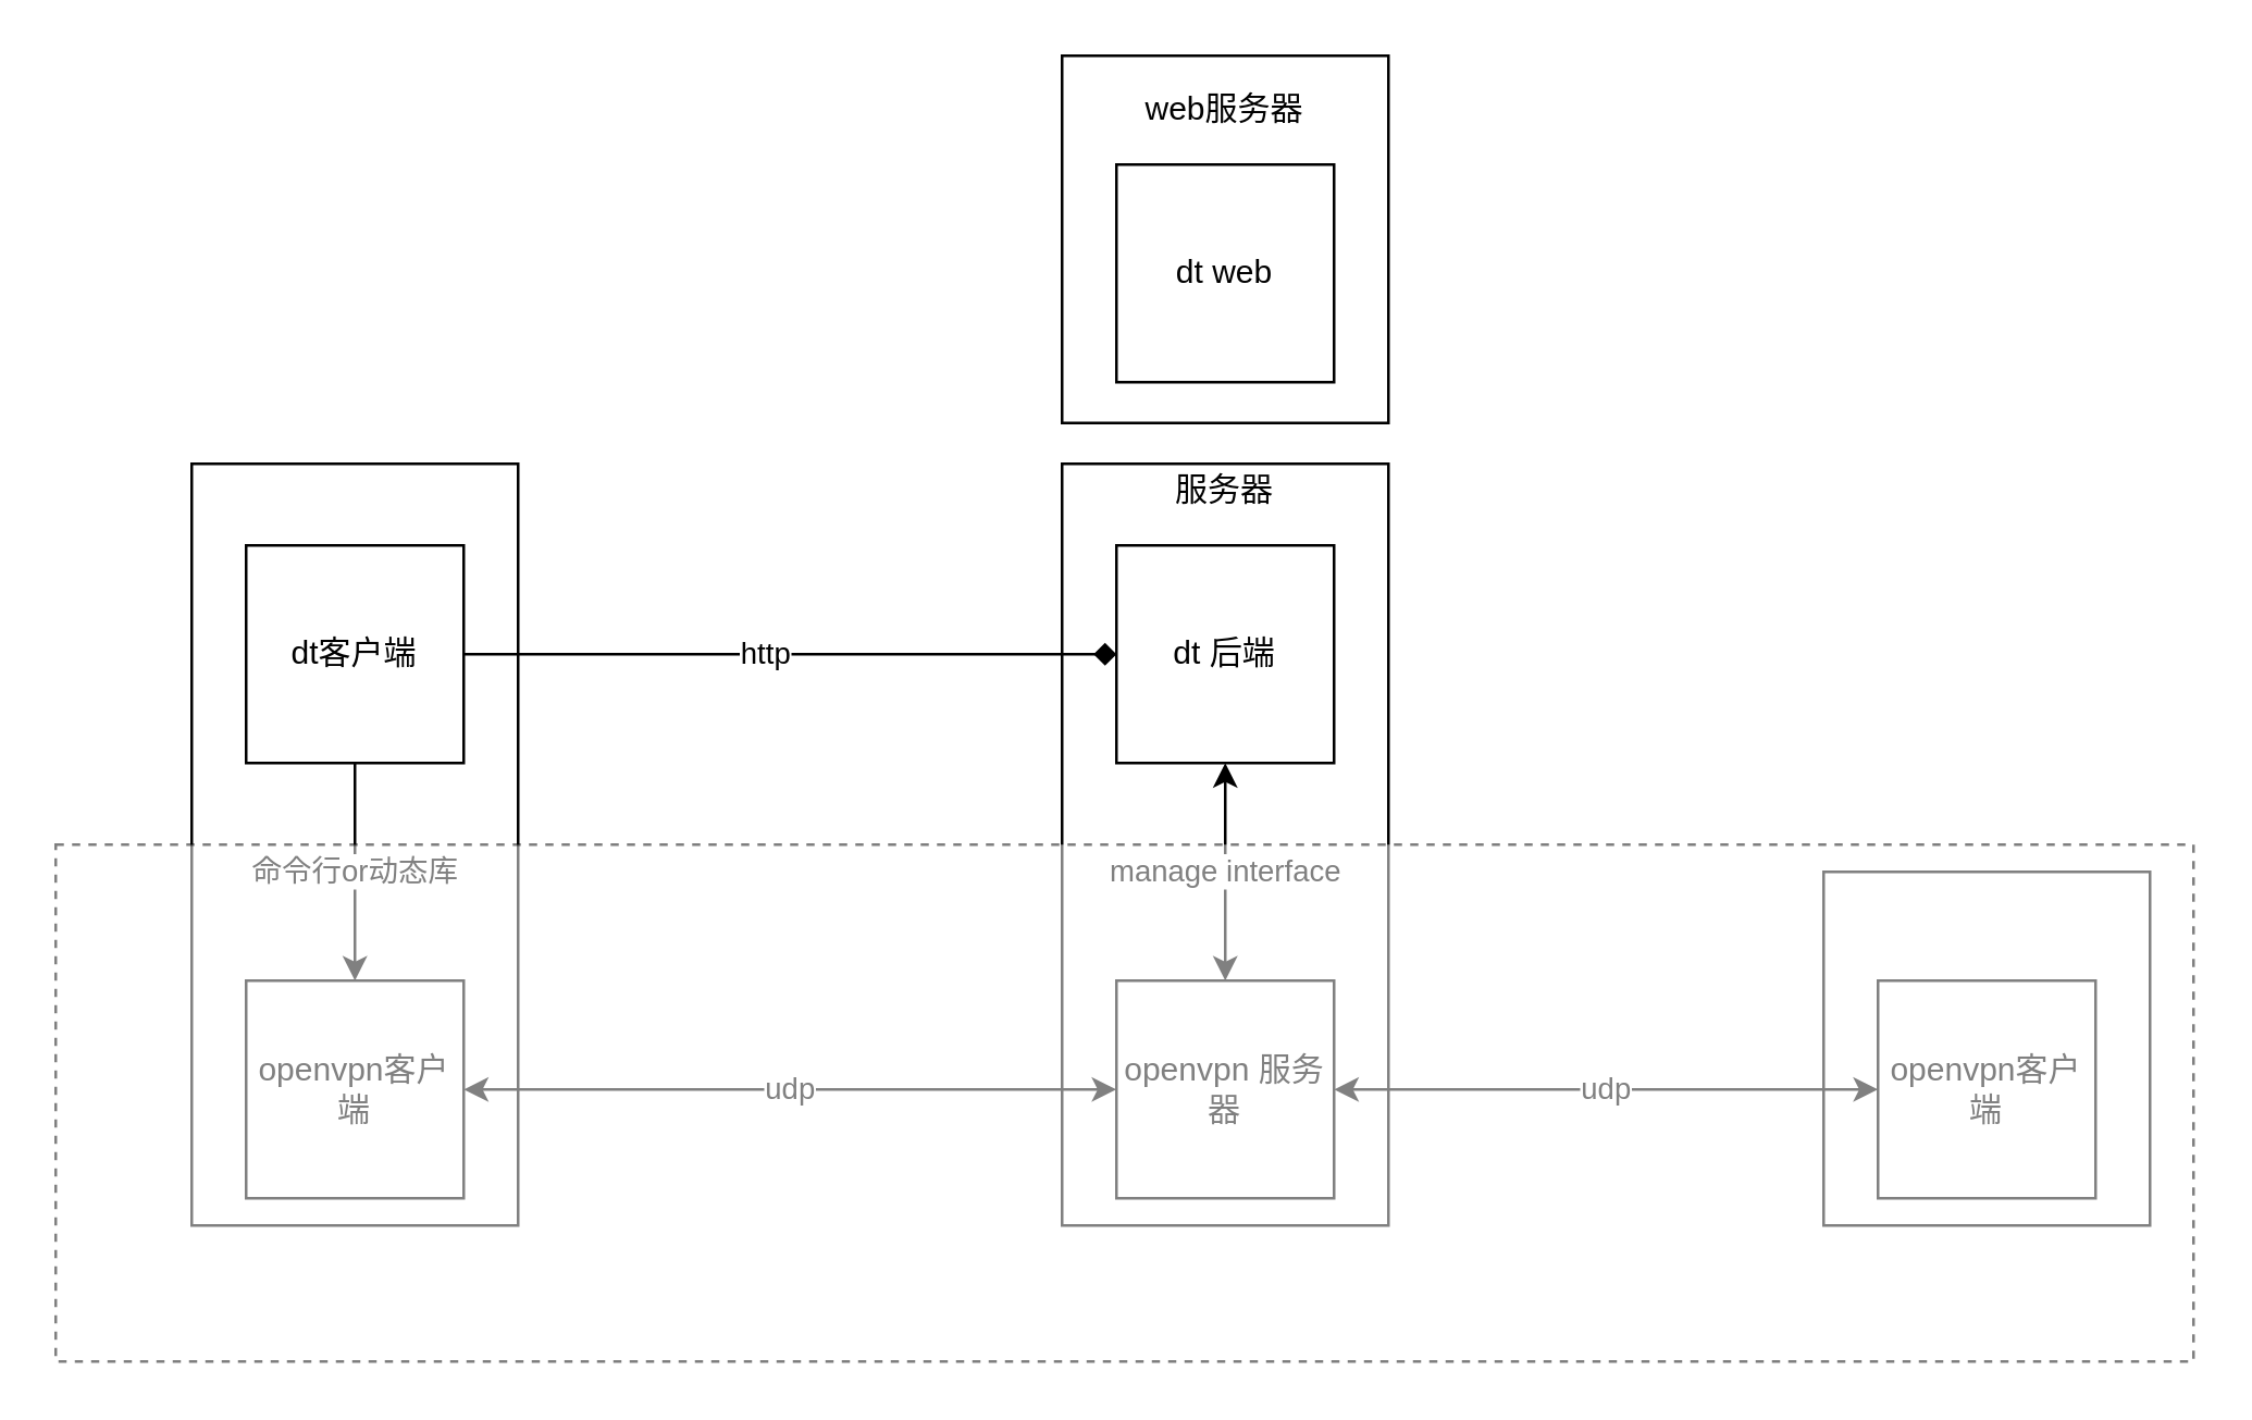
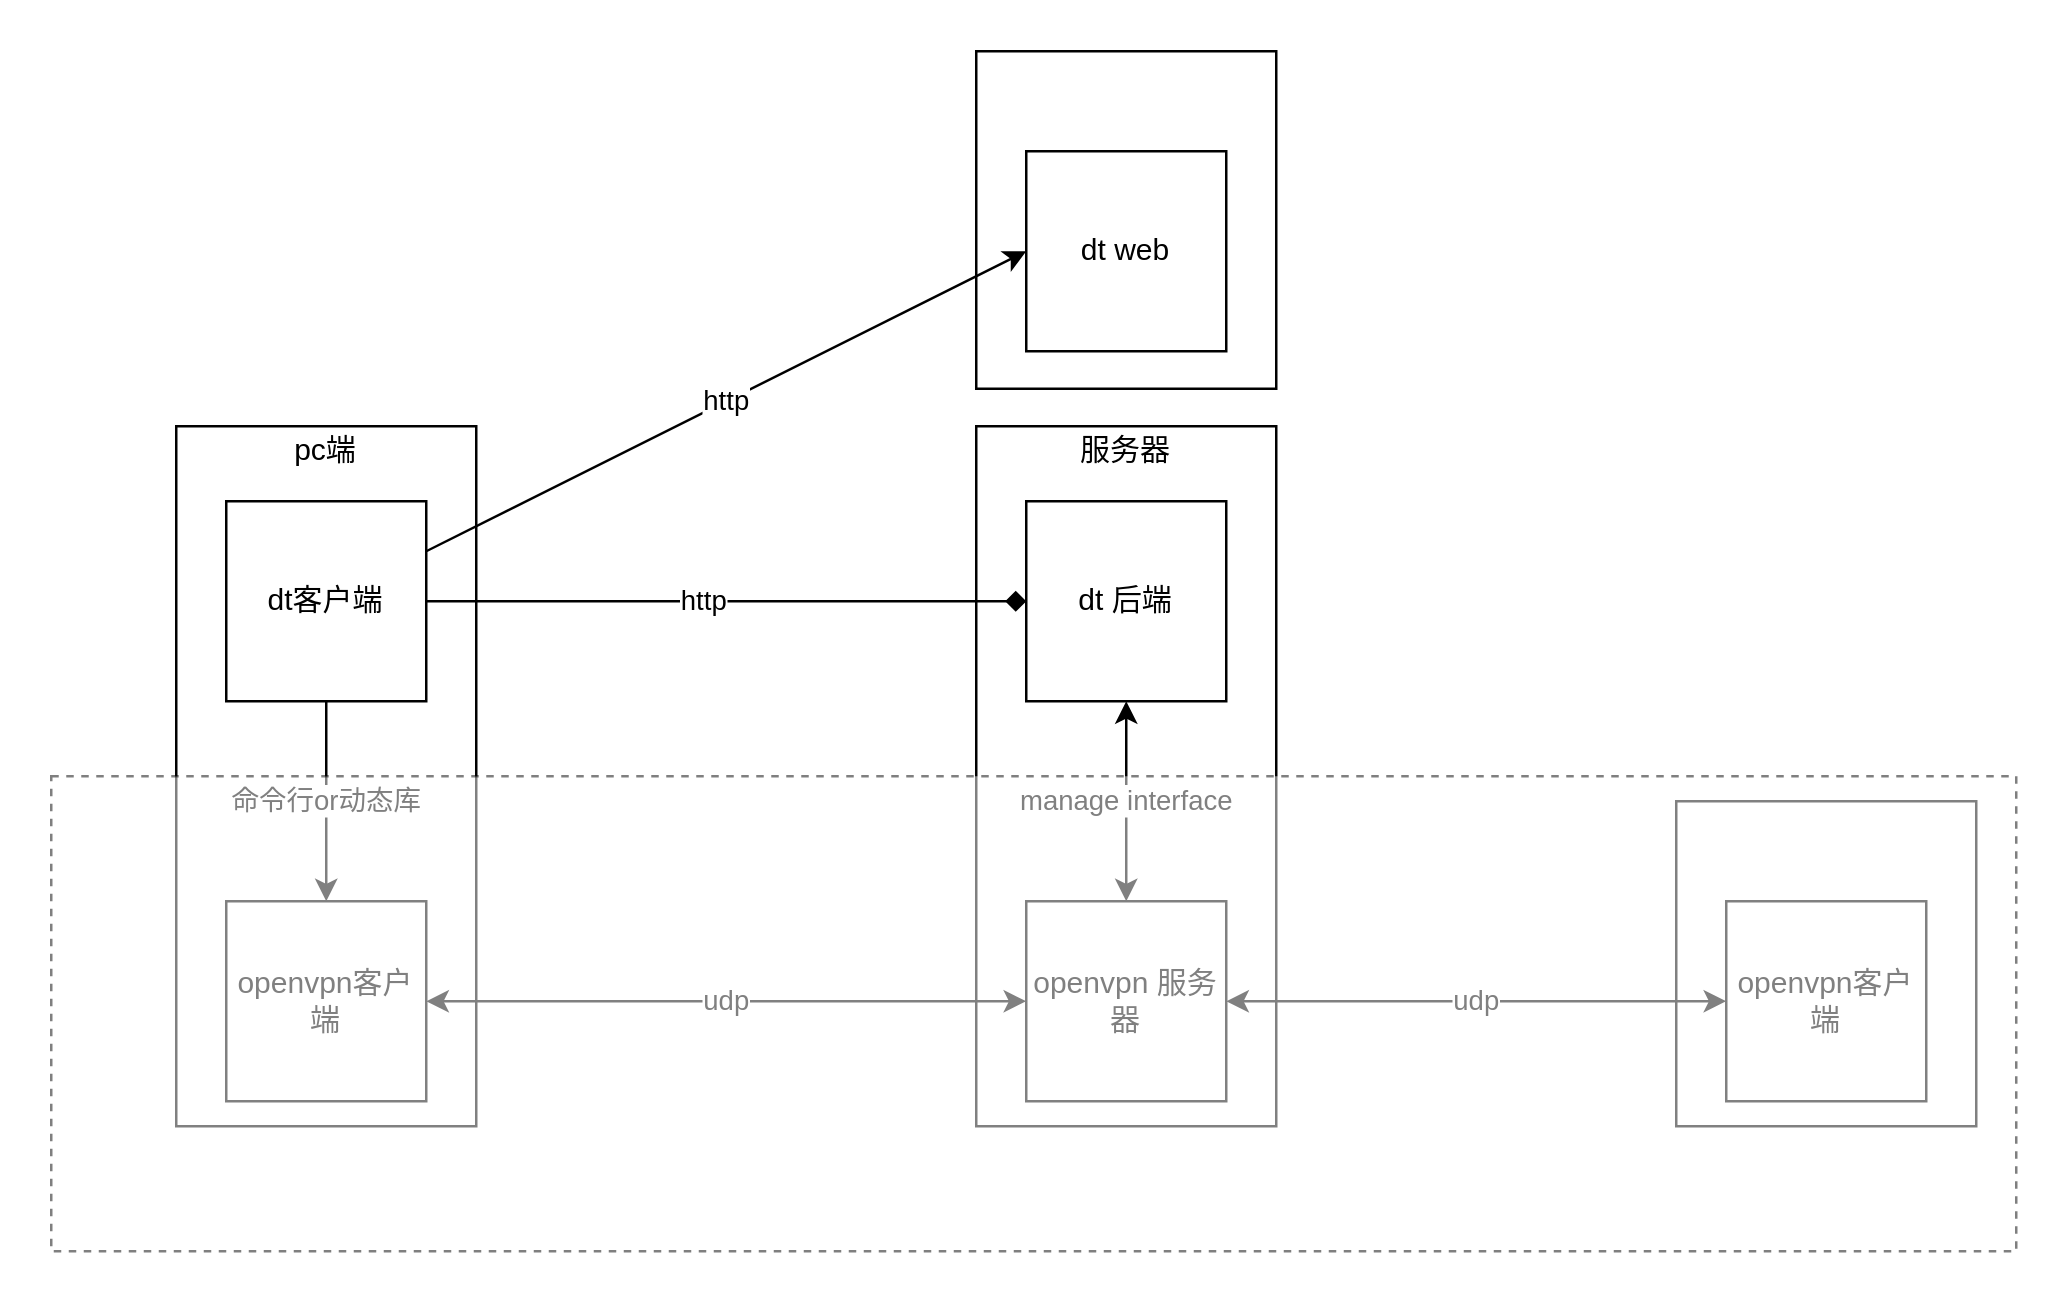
- <mxCell id="20" value="web服务器" style="text;html=1;strokeColor=none;fillColor=none;align=center;verticalAlign=middle;whiteSpace=wrap;rounded=0;" vertex="1" parent="1"><mxGeometry x="420" y="30" width="60" height="20" as="geometry" /></mxCell>
+ <mxCell id="11" value="http" style="endArrow=classic;html=1;exitX=1;exitY=0.25;exitDx=0;exitDy=0;entryX=0;entryY=0.5;entryDx=0;entryDy=0;" edge="1" parent="1" source="5" target="6"><mxGeometry width="50" height="50" relative="1" as="geometry"><mxPoint x="380" y="350" as="sourcePoint" /><mxPoint x="430" y="300" as="targetPoint" /></mxGeometry></mxCell>
+ <mxCell id="16" value="pc端" style="text;html=1;strokeColor=none;fillColor=none;align=center;verticalAlign=middle;whiteSpace=wrap;rounded=0;" vertex="1" parent="1"><mxGeometry x="110" y="170" width="40" height="20" as="geometry" /></mxCell>
